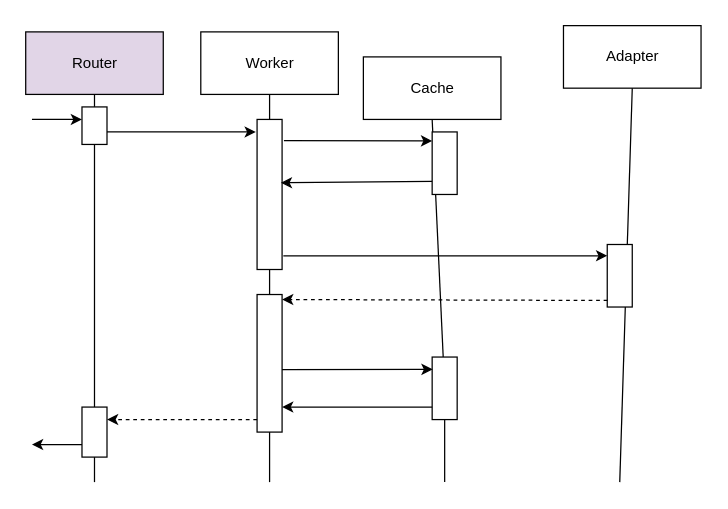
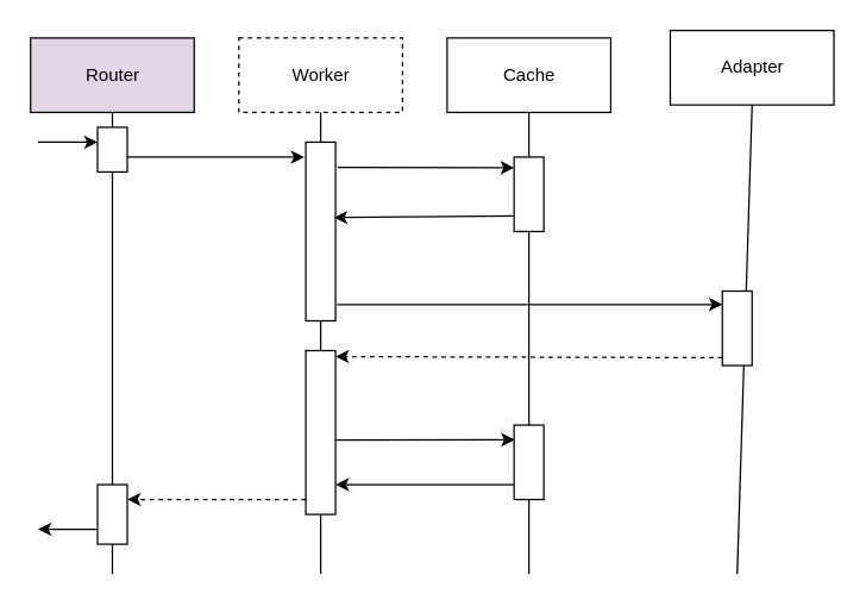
- <mxCell id="4" value="Worker" style="html=1;" vertex="1" parent="1"><mxGeometry x="160" y="25" width="110" height="50" as="geometry" /></mxCell>
+ <mxCell id="4" value="Worker" style="html=1;dashed=1;" vertex="1" parent="1"><mxGeometry x="160" y="25" width="110" height="50" as="geometry" /></mxCell>
- <mxCell id="6" value="Cache" style="html=1;" vertex="1" parent="1"><mxGeometry x="290" y="45" width="110" height="50" as="geometry" /></mxCell>
+ <mxCell id="6" value="Cache" style="html=1;" vertex="1" parent="1"><mxGeometry x="300" y="25" width="110" height="50" as="geometry" /></mxCell>
